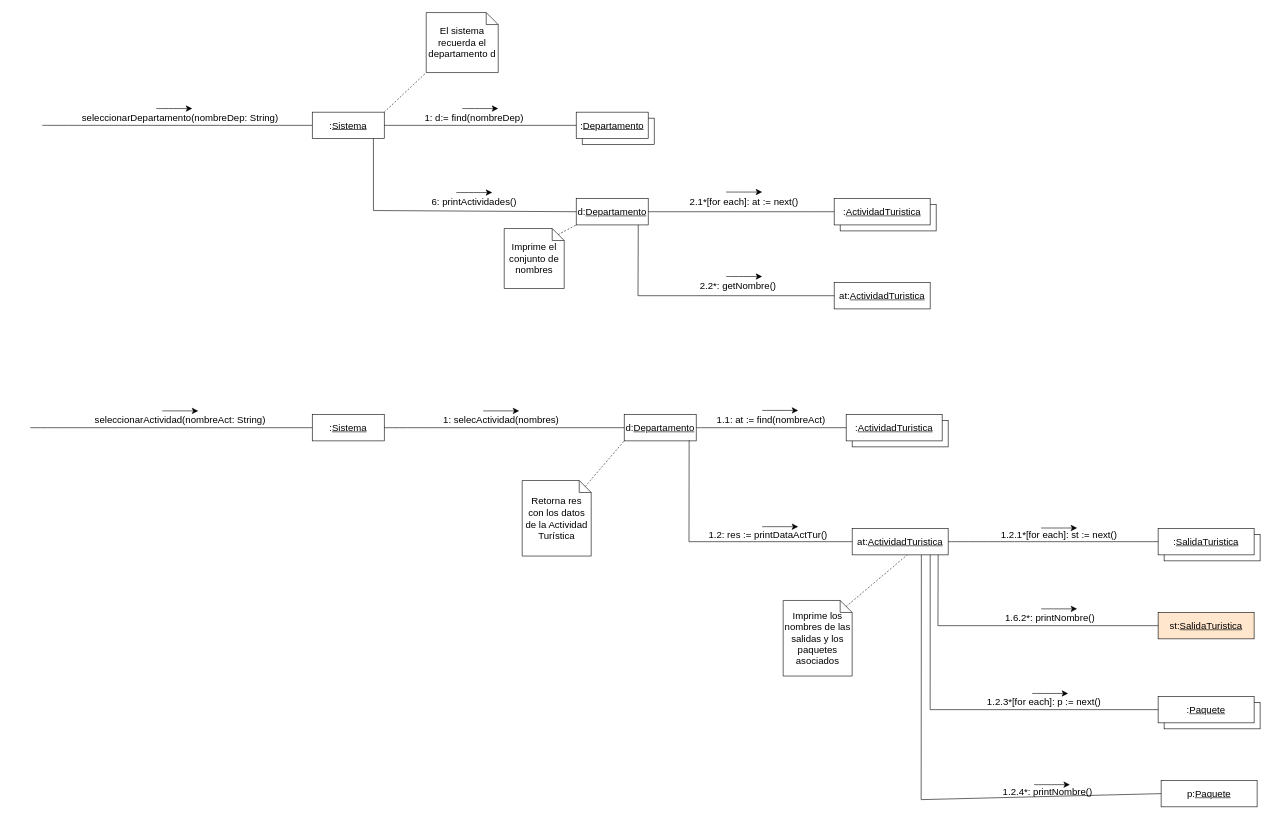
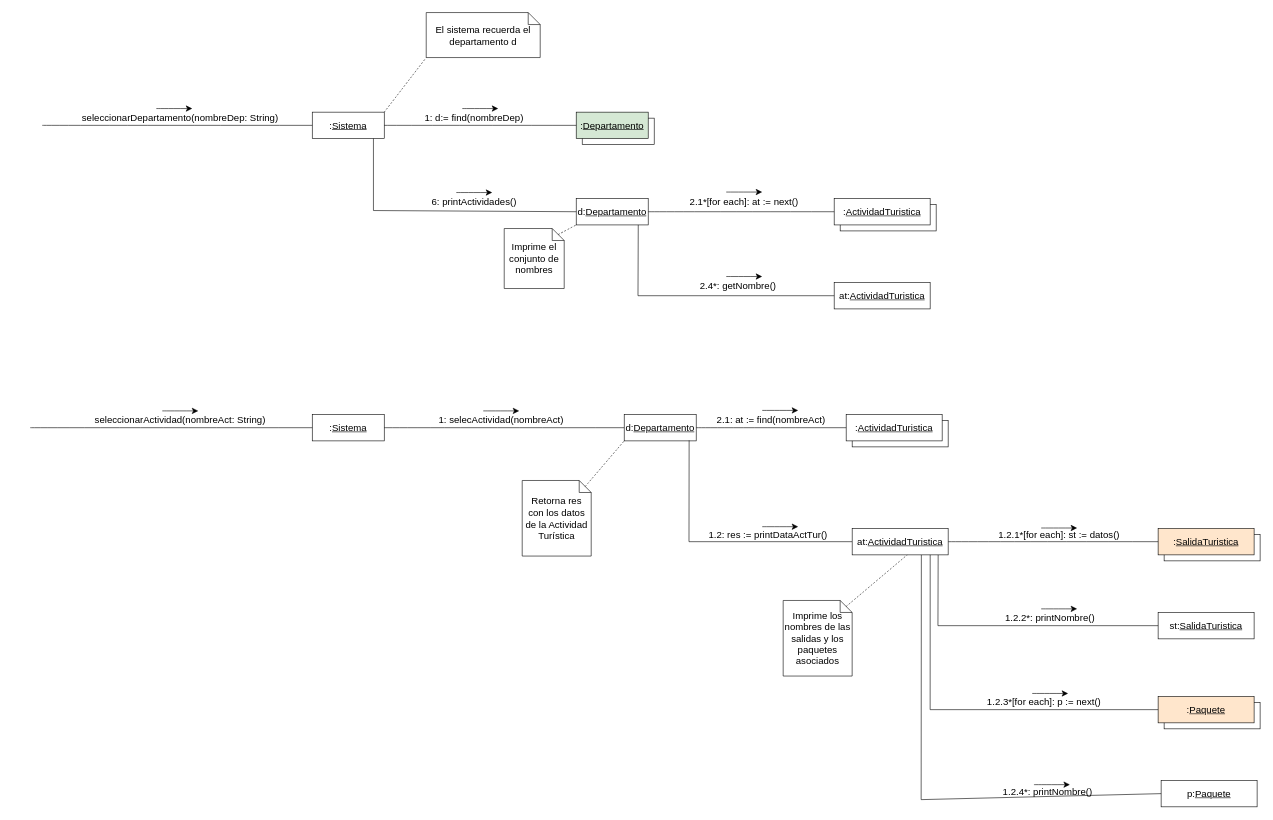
- <mxCell id="32" value="El sistema recuerda el departamento d" style="shape=note;size=20;whiteSpace=wrap;html=1;fontSize=16;" vertex="1" parent="1"><mxGeometry x="710" y="20" width="120" height="100" as="geometry" /></mxCell>
+ <mxCell id="32" value="El sistema recuerda el departamento d" style="shape=note;size=20;whiteSpace=wrap;html=1;fontSize=16;" vertex="1" parent="1"><mxGeometry x="710" y="20" width="190" height="75" as="geometry" /></mxCell>
- <mxCell id="10" value=":&lt;u&gt;Departamento&lt;/u&gt;" style="rounded=0;whiteSpace=wrap;html=1;fontSize=16;" vertex="1" parent="1"><mxGeometry x="960" y="186" width="120" height="44" as="geometry" /></mxCell>
+ <mxCell id="10" value=":&lt;u&gt;Departamento&lt;/u&gt;" style="rounded=0;whiteSpace=wrap;html=1;fontSize=16;fillColor=#d5e8d4;" vertex="1" parent="1"><mxGeometry x="960" y="186" width="120" height="44" as="geometry" /></mxCell>
- <mxCell id="24" value="2.2*: getNombre()" style="text;html=1;strokeColor=none;fillColor=none;align=center;verticalAlign=middle;whiteSpace=wrap;rounded=0;fontSize=16;" vertex="1" parent="1"><mxGeometry x="1110" y="460" width="240" height="30" as="geometry" /></mxCell>
+ <mxCell id="24" value="2.4*: getNombre()" style="text;html=1;strokeColor=none;fillColor=none;align=center;verticalAlign=middle;whiteSpace=wrap;rounded=0;fontSize=16;" vertex="1" parent="1"><mxGeometry x="1110" y="460" width="240" height="30" as="geometry" /></mxCell>
- <mxCell id="36" value="1: selecActividad(nombres)" style="text;html=1;strokeColor=none;fillColor=none;align=center;verticalAlign=middle;whiteSpace=wrap;rounded=0;fontSize=16;" vertex="1" parent="1"><mxGeometry x="625" y="684" width="420" height="30" as="geometry" /></mxCell>
+ <mxCell id="36" value="1: selecActividad(nombreAct)" style="text;html=1;strokeColor=none;fillColor=none;align=center;verticalAlign=middle;whiteSpace=wrap;rounded=0;fontSize=16;" vertex="1" parent="1"><mxGeometry x="625" y="684" width="420" height="30" as="geometry" /></mxCell>
- <mxCell id="41" value="1.1: at := find(nombreAct)" style="text;html=1;strokeColor=none;fillColor=none;align=center;verticalAlign=middle;whiteSpace=wrap;rounded=0;fontSize=16;" vertex="1" parent="1"><mxGeometry x="1160" y="684" width="250" height="30" as="geometry" /></mxCell>
+ <mxCell id="41" value="2.1: at := find(nombreAct)" style="text;html=1;strokeColor=none;fillColor=none;align=center;verticalAlign=middle;whiteSpace=wrap;rounded=0;fontSize=16;" vertex="1" parent="1"><mxGeometry x="1160" y="684" width="250" height="30" as="geometry" /></mxCell>
- <mxCell id="50" value="1.2.1*[for each]: st := next()" style="text;html=1;strokeColor=none;fillColor=none;align=center;verticalAlign=middle;whiteSpace=wrap;rounded=0;fontSize=16;" vertex="1" parent="1"><mxGeometry x="1610" y="875" width="310" height="30" as="geometry" /></mxCell>
+ <mxCell id="50" value="1.2.1*[for each]: st := datos()" style="text;html=1;strokeColor=none;fillColor=none;align=center;verticalAlign=middle;whiteSpace=wrap;rounded=0;fontSize=16;" vertex="1" parent="1"><mxGeometry x="1610" y="875" width="310" height="30" as="geometry" /></mxCell>
- <mxCell id="48" value=":&lt;u&gt;SalidaTuristica&lt;/u&gt;" style="rounded=0;whiteSpace=wrap;html=1;fontSize=16;" vertex="1" parent="1"><mxGeometry x="1930" y="880" width="160" height="44" as="geometry" /></mxCell>
+ <mxCell id="48" value=":&lt;u&gt;SalidaTuristica&lt;/u&gt;" style="rounded=0;whiteSpace=wrap;html=1;fontSize=16;fillColor=#ffe6cc;" vertex="1" parent="1"><mxGeometry x="1930" y="880" width="160" height="44" as="geometry" /></mxCell>
- <mxCell id="53" value="1.6.2*: printNombre()" style="text;html=1;strokeColor=none;fillColor=none;align=center;verticalAlign=middle;whiteSpace=wrap;rounded=0;fontSize=16;" vertex="1" parent="1"><mxGeometry x="1590" y="1014" width="320" height="30" as="geometry" /></mxCell>
+ <mxCell id="53" value="1.2.2*: printNombre()" style="text;html=1;strokeColor=none;fillColor=none;align=center;verticalAlign=middle;whiteSpace=wrap;rounded=0;fontSize=16;" vertex="1" parent="1"><mxGeometry x="1590" y="1014" width="320" height="30" as="geometry" /></mxCell>
- <mxCell id="51" value="st:&lt;u&gt;SalidaTuristica&lt;/u&gt;" style="rounded=0;whiteSpace=wrap;html=1;fontSize=16;fillColor=#ffe6cc;" vertex="1" parent="1"><mxGeometry x="1930" y="1020" width="160" height="44" as="geometry" /></mxCell>
+ <mxCell id="51" value="st:&lt;u&gt;SalidaTuristica&lt;/u&gt;" style="rounded=0;whiteSpace=wrap;html=1;fontSize=16;" vertex="1" parent="1"><mxGeometry x="1930" y="1020" width="160" height="44" as="geometry" /></mxCell>
- <mxCell id="56" value=":&lt;u&gt;Paquete&lt;/u&gt;" style="rounded=0;whiteSpace=wrap;html=1;fontSize=16;" vertex="1" parent="1"><mxGeometry x="1930" y="1160" width="160" height="44" as="geometry" /></mxCell>
+ <mxCell id="56" value=":&lt;u&gt;Paquete&lt;/u&gt;" style="rounded=0;whiteSpace=wrap;html=1;fontSize=16;fillColor=#ffe6cc;" vertex="1" parent="1"><mxGeometry x="1930" y="1160" width="160" height="44" as="geometry" /></mxCell>
